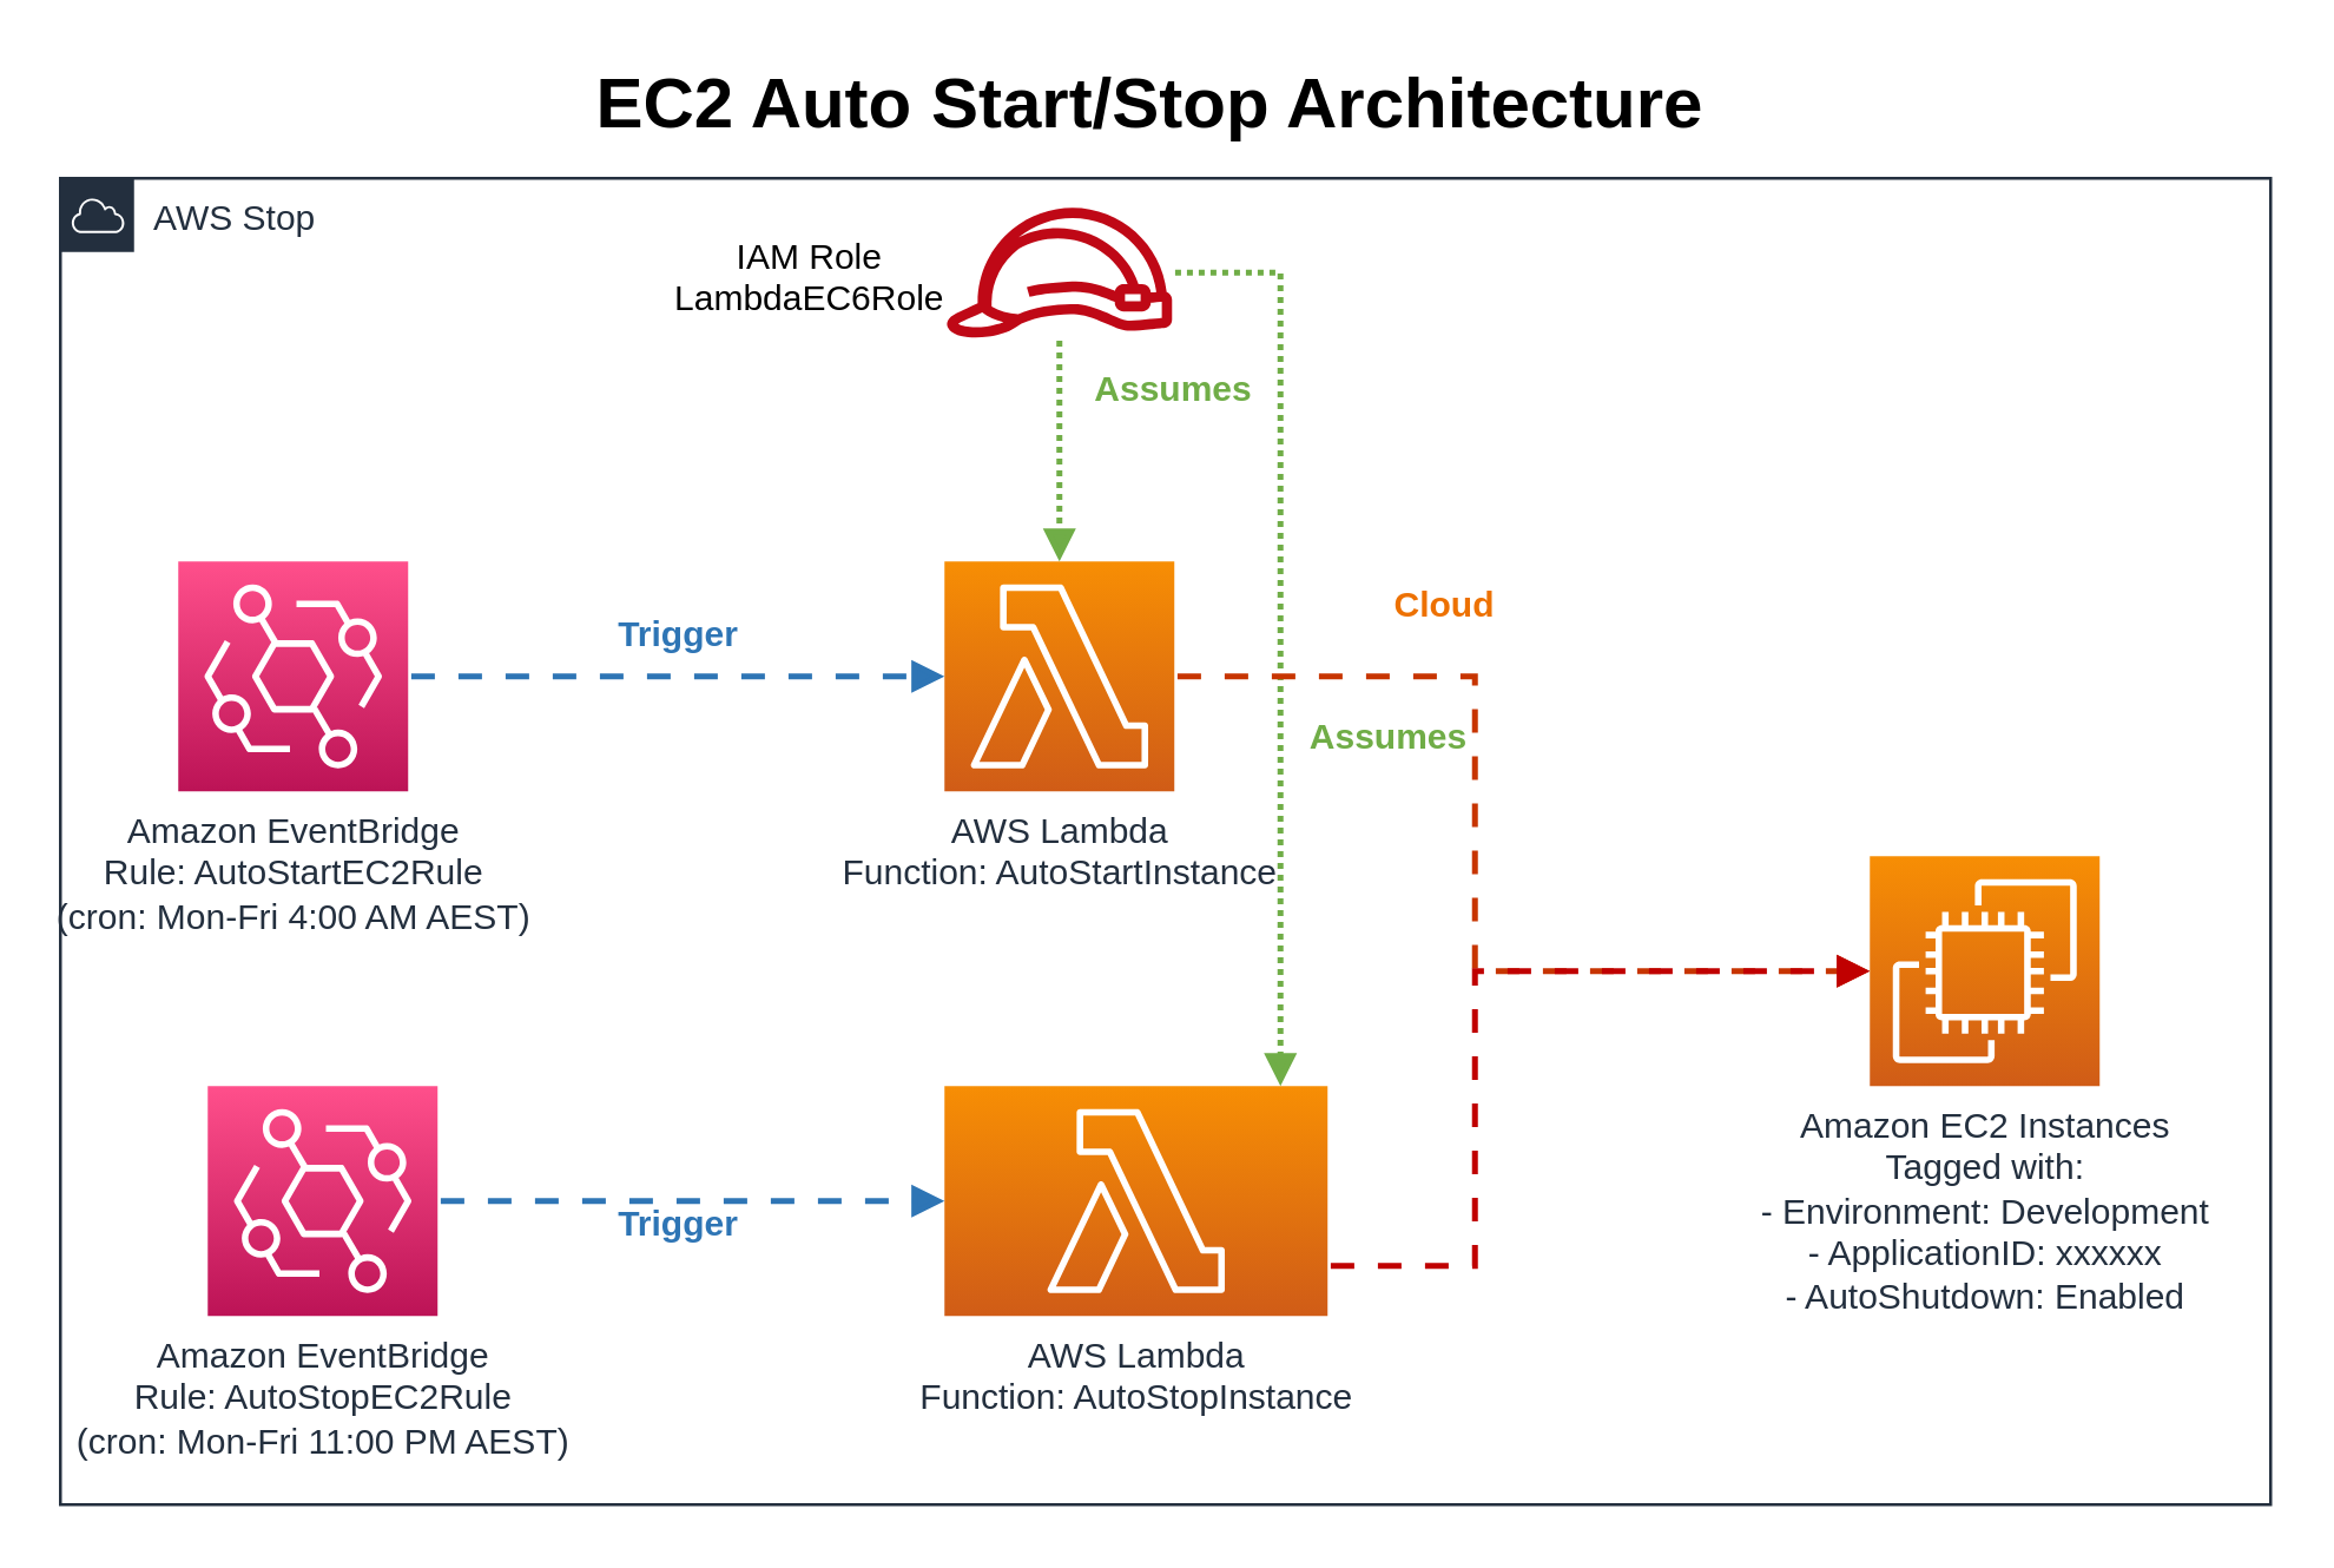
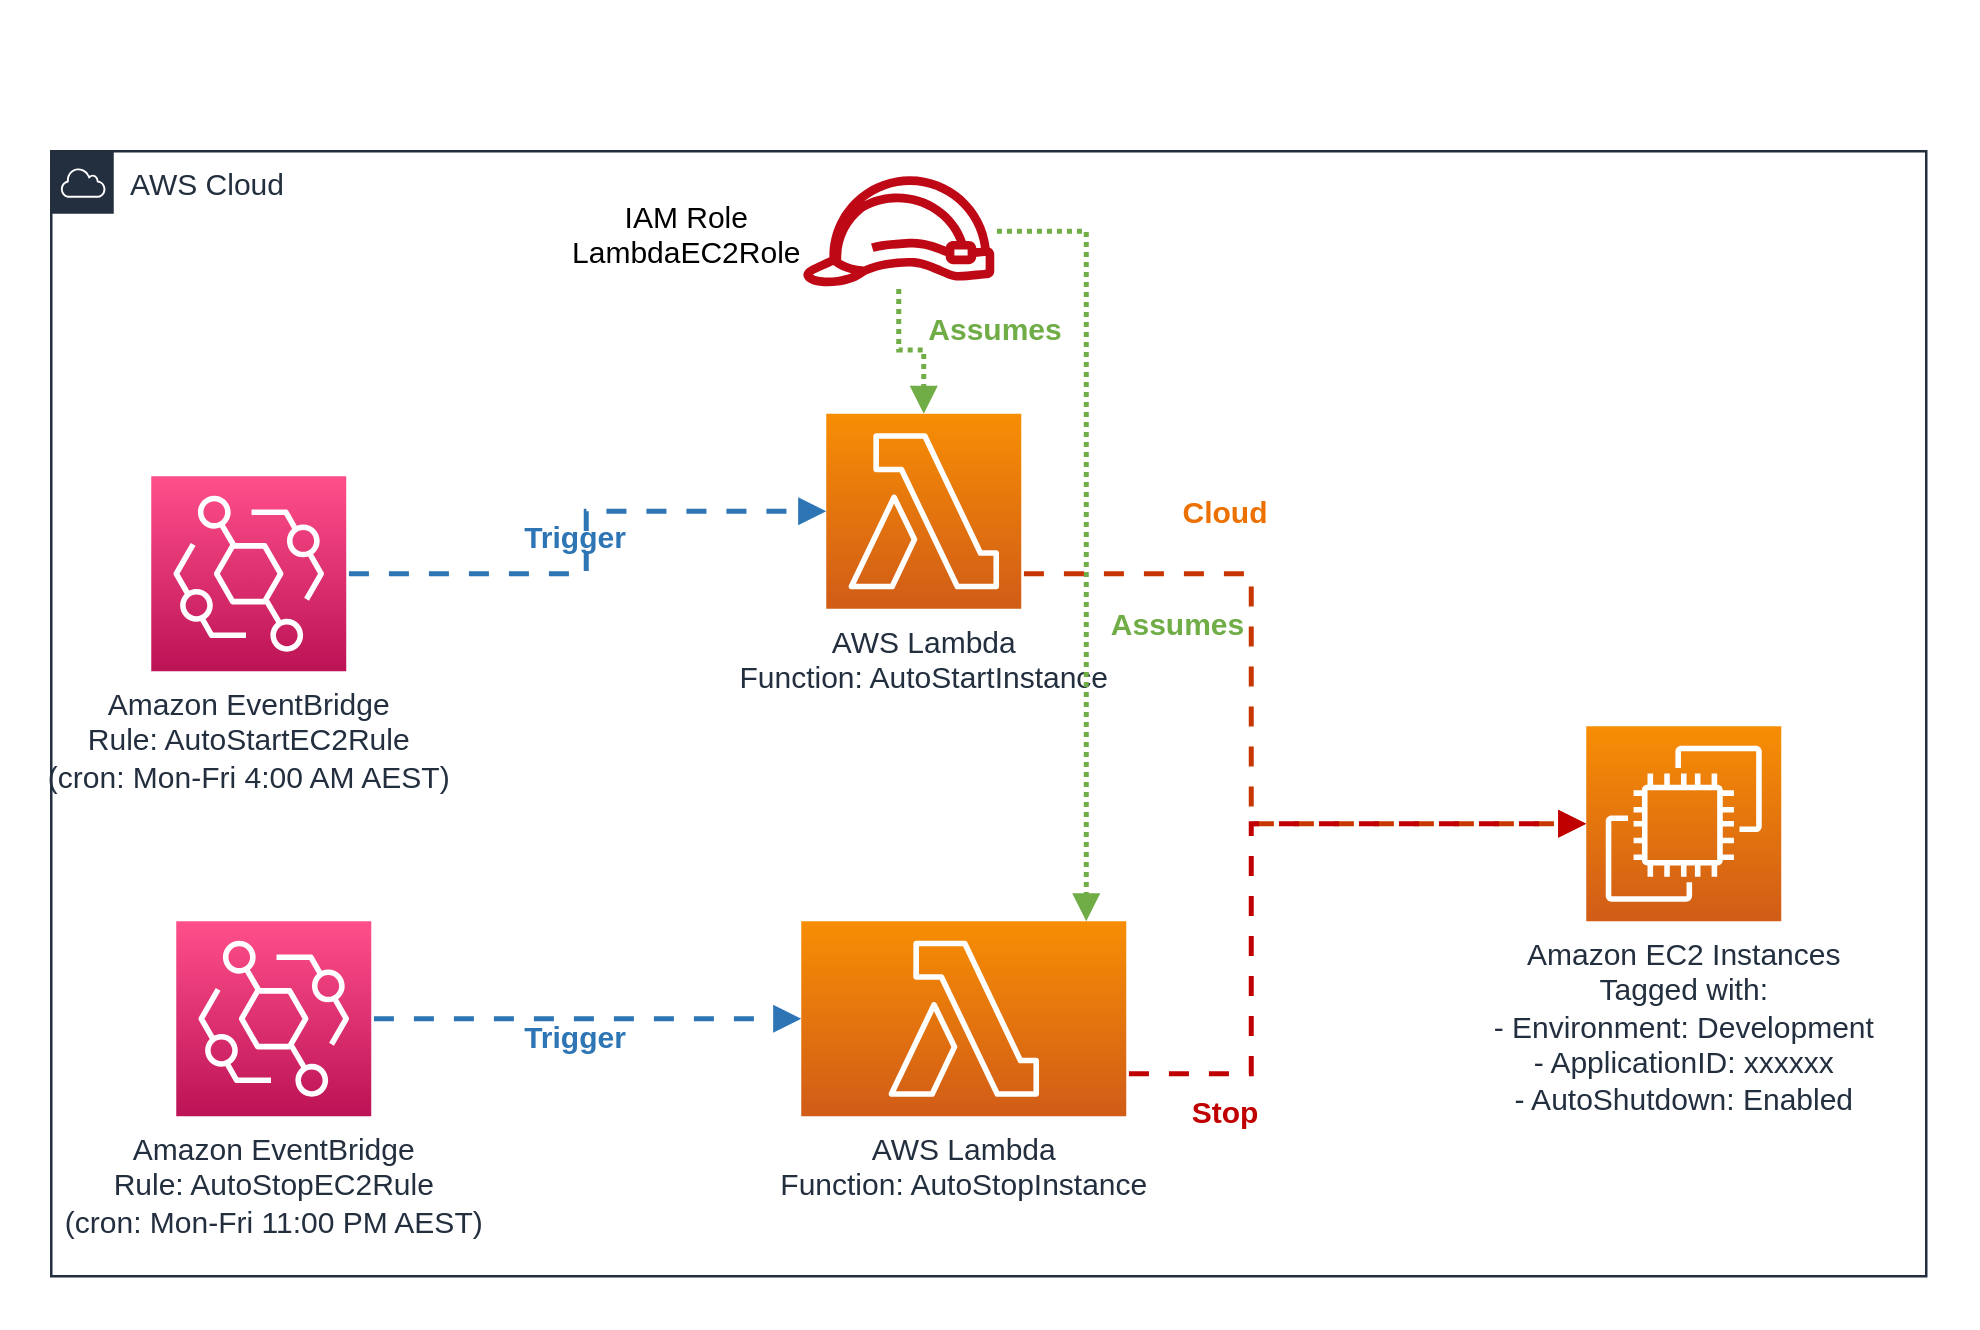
- <mxCell id="18" value="&lt;font style=&quot;font-size: 24px;&quot;&gt;&lt;b&gt;EC2 Auto Start/Stop Architecture&lt;/b&gt;&lt;/font&gt;" style="text;html=1;strokeColor=none;fillColor=none;align=center;verticalAlign=middle;whiteSpace=wrap;rounded=0;fontSize=12;" parent="1" vertex="1"><mxGeometry x="190" y="20" width="400" height="30" as="geometry" /></mxCell>
- <mxCell id="19" value="AWS Stop" style="points=[[0,0],[0.25,0],[0.5,0],[0.75,0],[1,0],[1,0.25],[1,0.5],[1,0.75],[1,1],[0.75,1],[0.5,1],[0.25,1],[0,1],[0,0.75],[0,0.5],[0,0.25]];outlineConnect=0;gradientColor=none;html=1;whiteSpace=wrap;fontSize=12;fontStyle=0;container=1;pointerEvents=0;collapsible=0;recursiveResize=0;shape=mxgraph.aws4.group;grIcon=mxgraph.aws4.group_aws_cloud;strokeColor=#232F3E;fillColor=none;verticalAlign=top;align=left;spacingLeft=30;fontColor=#232F3E;dashed=0;" parent="1" vertex="1"><mxGeometry x="20" y="60" width="750" height="450" as="geometry" /></mxCell>
+ <mxCell id="19" value="AWS Cloud" style="points=[[0,0],[0.25,0],[0.5,0],[0.75,0],[1,0],[1,0.25],[1,0.5],[1,0.75],[1,1],[0.75,1],[0.5,1],[0.25,1],[0,1],[0,0.75],[0,0.5],[0,0.25]];outlineConnect=0;gradientColor=none;html=1;whiteSpace=wrap;fontSize=12;fontStyle=0;container=1;pointerEvents=0;collapsible=0;recursiveResize=0;shape=mxgraph.aws4.group;grIcon=mxgraph.aws4.group_aws_cloud;strokeColor=#232F3E;fillColor=none;verticalAlign=top;align=left;spacingLeft=30;fontColor=#232F3E;dashed=0;" parent="1" vertex="1"><mxGeometry x="20" y="60" width="750" height="450" as="geometry" /></mxCell>
- <mxCell id="22" value="IAM Role&lt;br&gt;LambdaEC6Role&lt;br&gt;&lt;div&gt;&lt;br style=&quot;color: rgb(189, 199, 212);&quot;&gt;&lt;/div&gt;" style="text;html=1;align=center;verticalAlign=middle;resizable=0;points=[];autosize=1;strokeColor=none;fillColor=none;" vertex="1" parent="19"><mxGeometry x="199" y="13" width="109" height="55" as="geometry" /></mxCell>
+ <mxCell id="22" value="IAM Role&lt;br&gt;LambdaEC2Role&lt;br&gt;&lt;div&gt;&lt;br style=&quot;color: rgb(189, 199, 212);&quot;&gt;&lt;/div&gt;" style="text;html=1;align=center;verticalAlign=middle;resizable=0;points=[];autosize=1;strokeColor=none;fillColor=none;" vertex="1" parent="19"><mxGeometry x="199" y="13" width="109" height="55" as="geometry" /></mxCell>
- <mxCell id="3" value="AWS Lambda&lt;br&gt;Function: AutoStartInstance&lt;div&gt;&lt;br&gt;&lt;/div&gt;" style="sketch=0;points=[[0,0,0],[0.25,0,0],[0.5,0,0],[0.75,0,0],[1,0,0],[0,1,0],[0.25,1,0],[0.5,1,0],[0.75,1,0],[1,1,0],[0,0.25,0],[0,0.5,0],[0,0.75,0],[1,0.25,0],[1,0.5,0],[1,0.75,0]];outlineConnect=0;fontColor=#232F3E;gradientColor=#F78E04;gradientDirection=north;fillColor=#D05C17;strokeColor=#ffffff;dashed=0;verticalLabelPosition=bottom;verticalAlign=top;align=center;html=1;fontSize=12;fontStyle=0;aspect=fixed;shape=mxgraph.aws4.resourceIcon;resIcon=mxgraph.aws4.lambda;" parent="1" vertex="1"><mxGeometry x="320" y="190" width="78" height="78" as="geometry" /></mxCell>
+ <mxCell id="3" value="AWS Lambda&lt;br&gt;Function: AutoStartInstance&lt;div&gt;&lt;br&gt;&lt;/div&gt;" style="sketch=0;points=[[0,0,0],[0.25,0,0],[0.5,0,0],[0.75,0,0],[1,0,0],[0,1,0],[0.25,1,0],[0.5,1,0],[0.75,1,0],[1,1,0],[0,0.25,0],[0,0.5,0],[0,0.75,0],[1,0.25,0],[1,0.5,0],[1,0.75,0]];outlineConnect=0;fontColor=#232F3E;gradientColor=#F78E04;gradientDirection=north;fillColor=#D05C17;strokeColor=#ffffff;dashed=0;verticalLabelPosition=bottom;verticalAlign=top;align=center;html=1;fontSize=12;fontStyle=0;aspect=fixed;shape=mxgraph.aws4.resourceIcon;resIcon=mxgraph.aws4.lambda;" parent="1" vertex="1"><mxGeometry x="330" y="165" width="78" height="78" as="geometry" /></mxCell>
+ <mxCell id="14" value="&lt;b&gt;Stop&lt;/b&gt;" style="text;html=1;strokeColor=none;fillColor=none;align=center;verticalAlign=middle;whiteSpace=wrap;rounded=0;fontSize=12;fontColor=#C00000;" parent="1" vertex="1"><mxGeometry x="460" y="430" width="60" height="30" as="geometry" /></mxCell>
